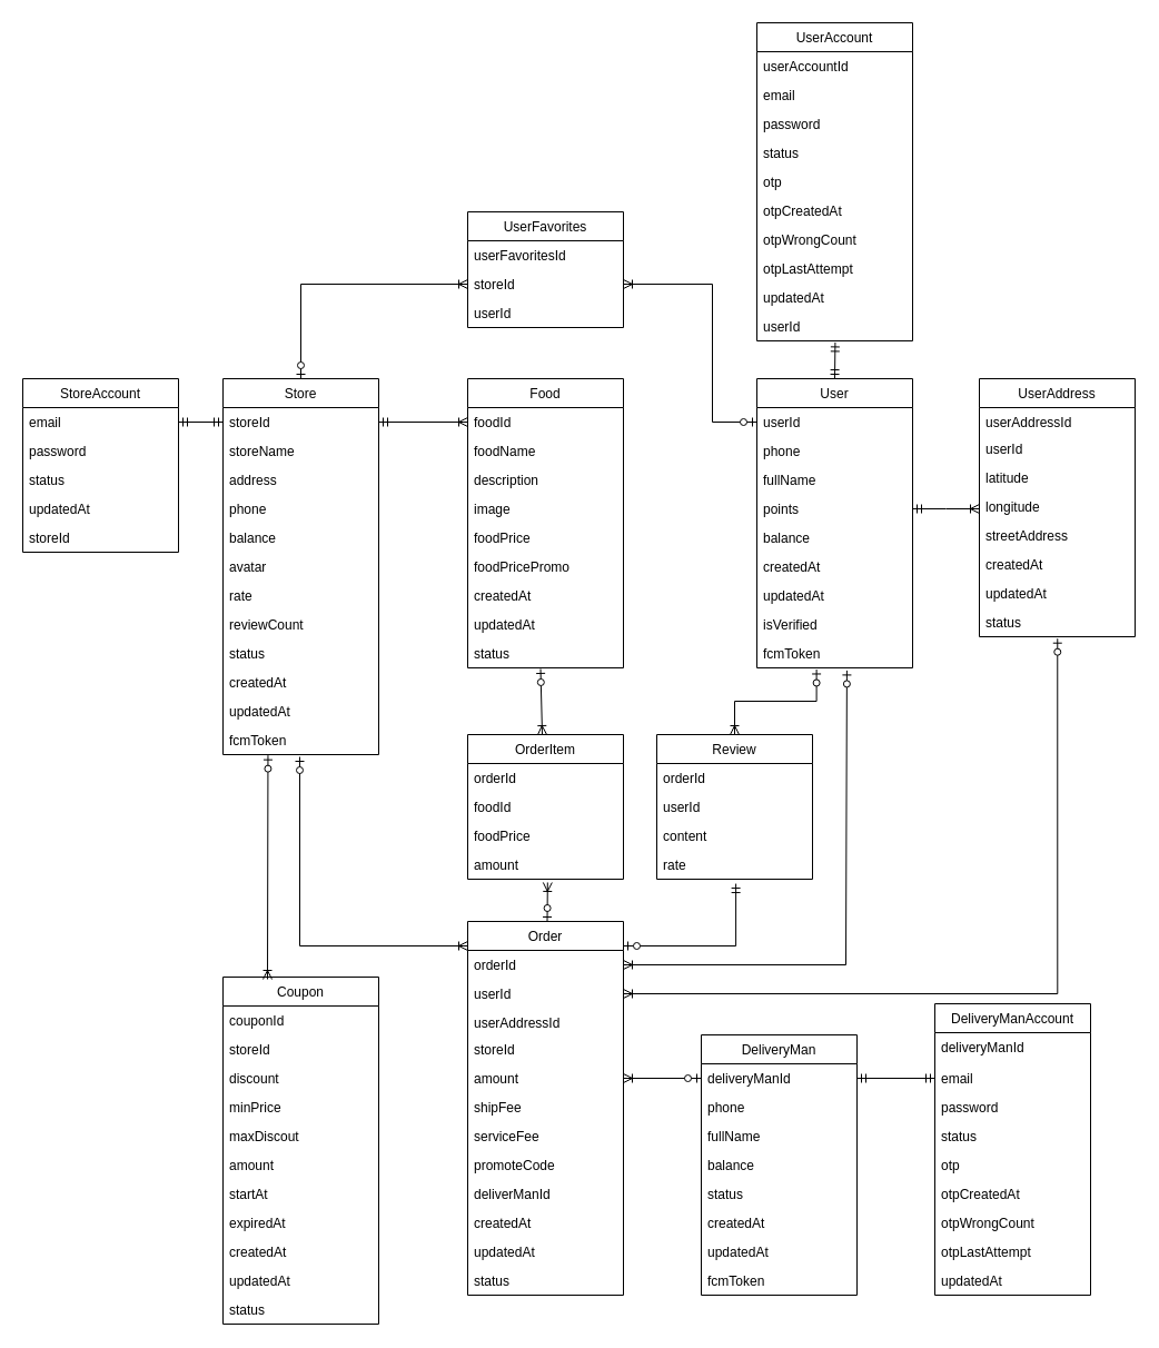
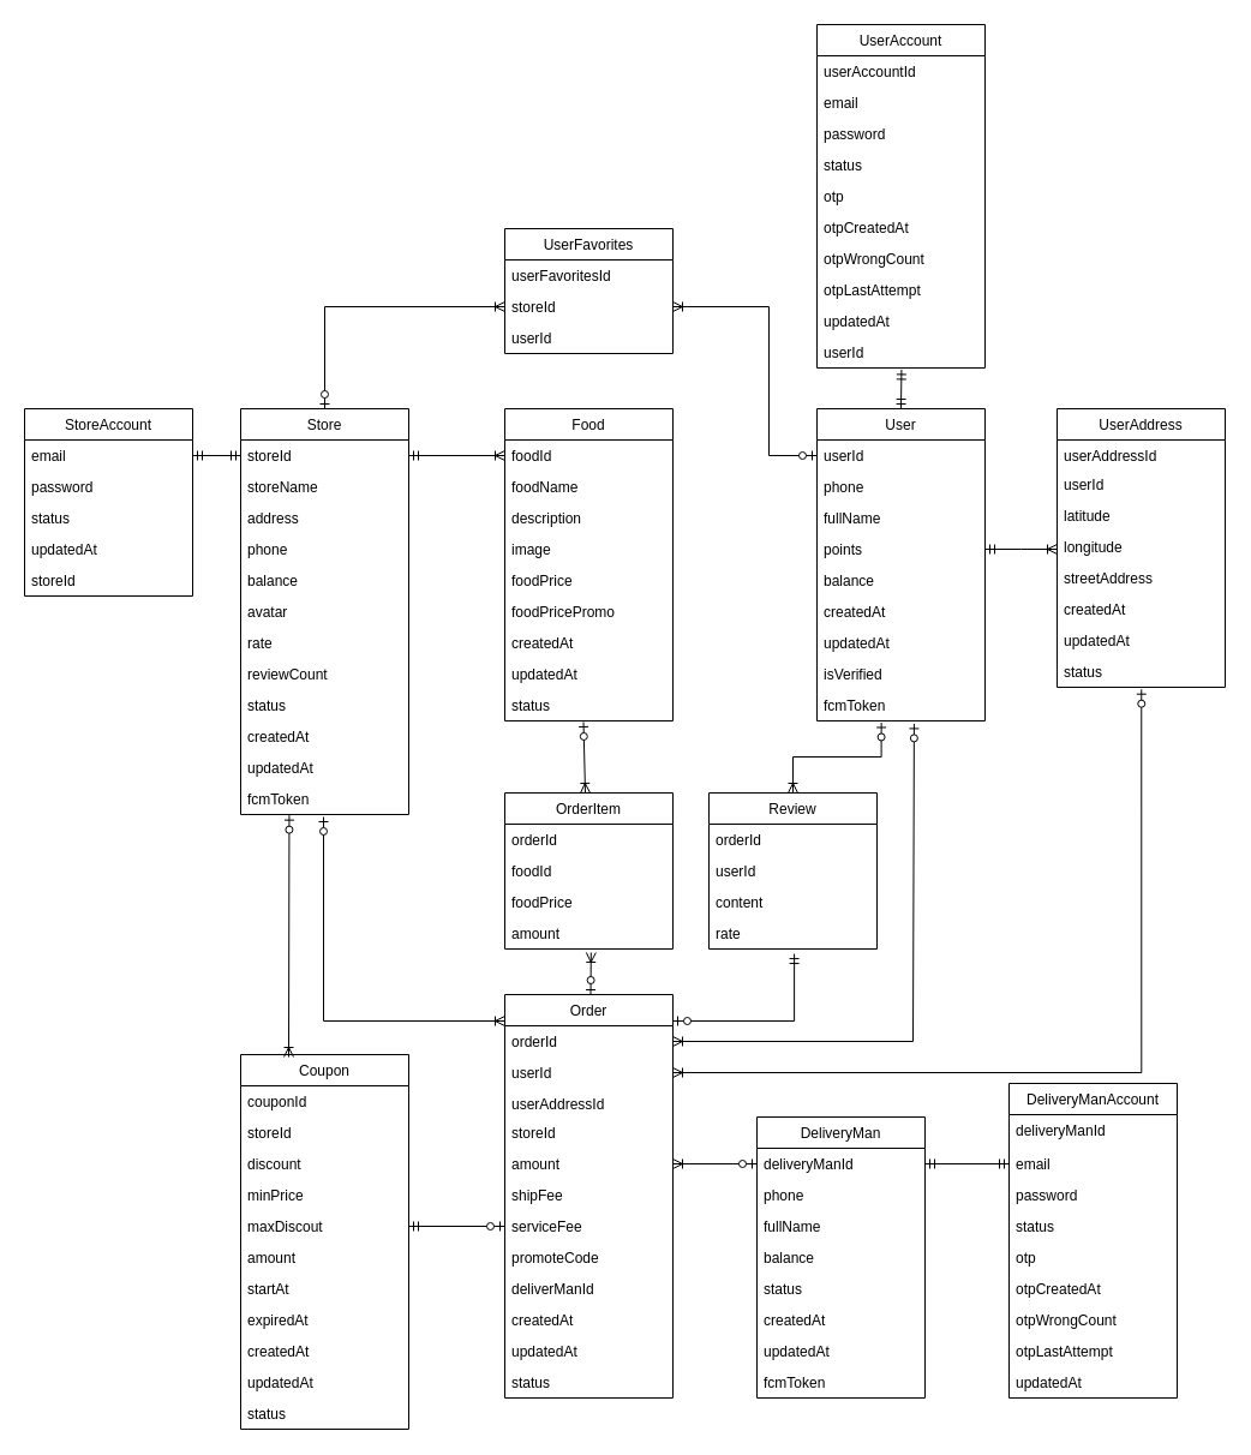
+ <mxCell id="114" value="" style="fontSize=12;html=1;endArrow=ERzeroToOne;startArrow=ERmandOne;rounded=0;entryX=0;entryY=0.5;entryDx=0;entryDy=0;exitX=1;exitY=0.5;exitDx=0;exitDy=0;" parent="1" source="106" target="78" edge="1"><mxGeometry width="100" height="100" relative="1" as="geometry"><mxPoint x="671" y="804" as="sourcePoint" /><mxPoint x="570" y="928" as="targetPoint" /></mxGeometry></mxCell>
